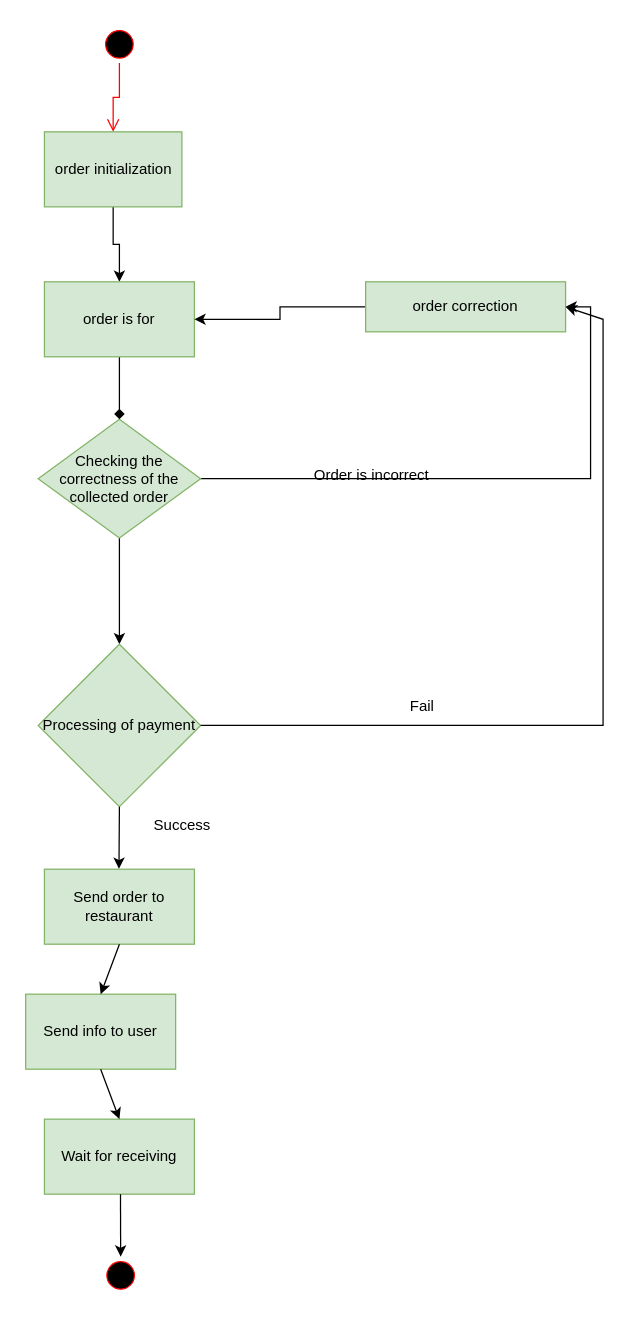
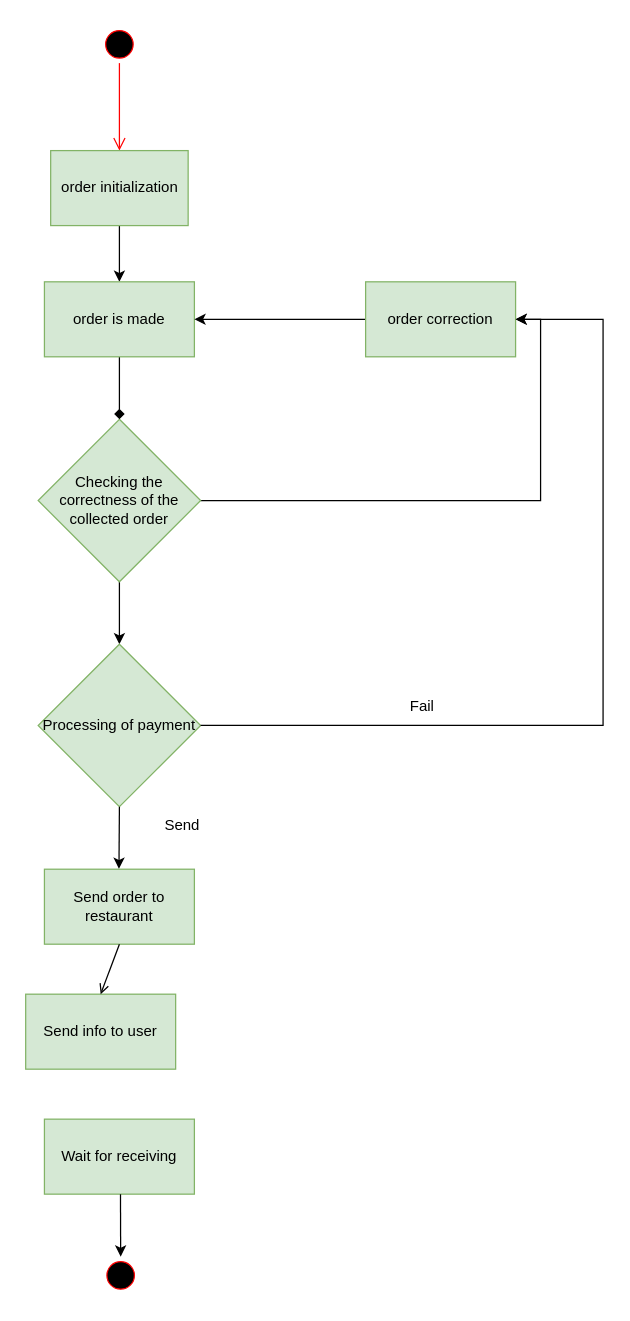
- <mxCell id="5" value="order initialization" style="html=1;fillColor=#d5e8d4;strokeColor=#82b366;" vertex="1" parent="1"><mxGeometry x="35" y="105" width="110" height="60" as="geometry" /></mxCell>
+ <mxCell id="5" value="order initialization" style="html=1;fillColor=#d5e8d4;strokeColor=#82b366;" vertex="1" parent="1"><mxGeometry x="40" y="120" width="110" height="60" as="geometry" /></mxCell>
- <mxCell id="12" value="order correction" style="rounded=0;whiteSpace=wrap;html=1;fillColor=#d5e8d4;strokeColor=#82b366;" vertex="1" parent="1"><mxGeometry x="292" y="225" width="160" height="40" as="geometry" /></mxCell>
+ <mxCell id="12" value="order correction" style="rounded=0;whiteSpace=wrap;html=1;fillColor=#d5e8d4;strokeColor=#82b366;" vertex="1" parent="1"><mxGeometry x="292" y="225" width="120" height="60" as="geometry" /></mxCell>
- <mxCell id="10" value="order is for" style="rounded=0;whiteSpace=wrap;html=1;fillColor=#d5e8d4;strokeColor=#82b366;" vertex="1" parent="1"><mxGeometry x="35" y="225" width="120" height="60" as="geometry" /></mxCell>
+ <mxCell id="10" value="order is made" style="rounded=0;whiteSpace=wrap;html=1;fillColor=#d5e8d4;strokeColor=#82b366;" vertex="1" parent="1"><mxGeometry x="35" y="225" width="120" height="60" as="geometry" /></mxCell>
- <mxCell id="13" value="Order is incorrect" style="text;html=1;strokeColor=none;fillColor=none;align=center;verticalAlign=middle;whiteSpace=wrap;rounded=0;" vertex="1" parent="1"><mxGeometry x="242" y="365" width="110" height="30" as="geometry" /></mxCell>
- <mxCell id="8" value="Checking the correctness of the collected order" style="rhombus;whiteSpace=wrap;html=1;fillColor=#d5e8d4;strokeColor=#82b366;" vertex="1" parent="1"><mxGeometry x="30" y="335" width="130" height="95" as="geometry" /></mxCell>
+ <mxCell id="8" value="Checking the correctness of the collected order" style="rhombus;whiteSpace=wrap;html=1;fillColor=#d5e8d4;strokeColor=#82b366;" vertex="1" parent="1"><mxGeometry x="30" y="335" width="130" height="130" as="geometry" /></mxCell>
- <mxCell id="17" value="Success" style="text;html=1;align=center;verticalAlign=middle;resizable=0;points=[];autosize=1;strokeColor=none;fillColor=none;" vertex="1" parent="1"><mxGeometry x="110" y="645" width="70" height="30" as="geometry" /></mxCell>
+ <mxCell id="17" value="Send" style="text;html=1;align=center;verticalAlign=middle;resizable=0;points=[];autosize=1;strokeColor=none;fillColor=none;" vertex="1" parent="1"><mxGeometry x="110" y="645" width="70" height="30" as="geometry" /></mxCell>
- <mxCell id="22" value="" style="endArrow=classic;html=1;rounded=0;exitX=0.5;exitY=1;exitDx=0;exitDy=0;entryX=0.5;entryY=0;entryDx=0;entryDy=0;" edge="1" parent="1" source="18" target="20"><mxGeometry width="50" height="50" relative="1" as="geometry"><mxPoint x="150" y="805" as="sourcePoint" /><mxPoint x="200" y="755" as="targetPoint" /></mxGeometry></mxCell>
+ <mxCell id="22" value="" style="endArrow=open;html=1;rounded=0;exitX=0.5;exitY=1;exitDx=0;exitDy=0;entryX=0.5;entryY=0;entryDx=0;entryDy=0;" edge="1" parent="1" source="18" target="20"><mxGeometry width="50" height="50" relative="1" as="geometry"><mxPoint x="150" y="805" as="sourcePoint" /><mxPoint x="200" y="755" as="targetPoint" /></mxGeometry></mxCell>
- <mxCell id="23" value="" style="endArrow=classic;html=1;rounded=0;exitX=0.5;exitY=1;exitDx=0;exitDy=0;entryX=0.5;entryY=0;entryDx=0;entryDy=0;" edge="1" parent="1" source="20" target="21"><mxGeometry width="50" height="50" relative="1" as="geometry"><mxPoint x="92" y="865" as="sourcePoint" /><mxPoint x="142" y="815" as="targetPoint" /></mxGeometry></mxCell>
